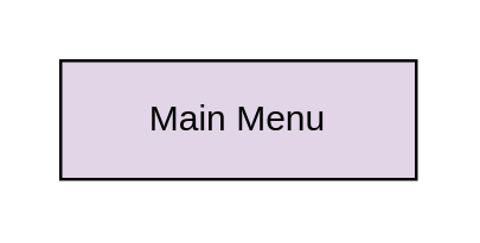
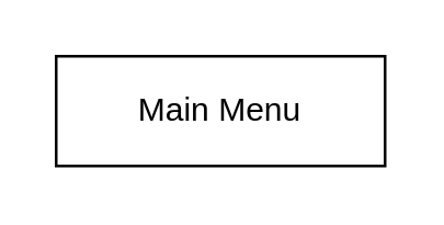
- <mxCell id="2" value="Main Menu" style="rounded=0;whiteSpace=wrap;html=1;fillColor=#e1d5e7;" parent="1" vertex="1"><mxGeometry x="20" y="20" width="120" height="40" as="geometry" /></mxCell>
+ <mxCell id="2" value="Main Menu" style="rounded=0;whiteSpace=wrap;html=1;" parent="1" vertex="1"><mxGeometry x="20" y="20" width="120" height="40" as="geometry" /></mxCell>
